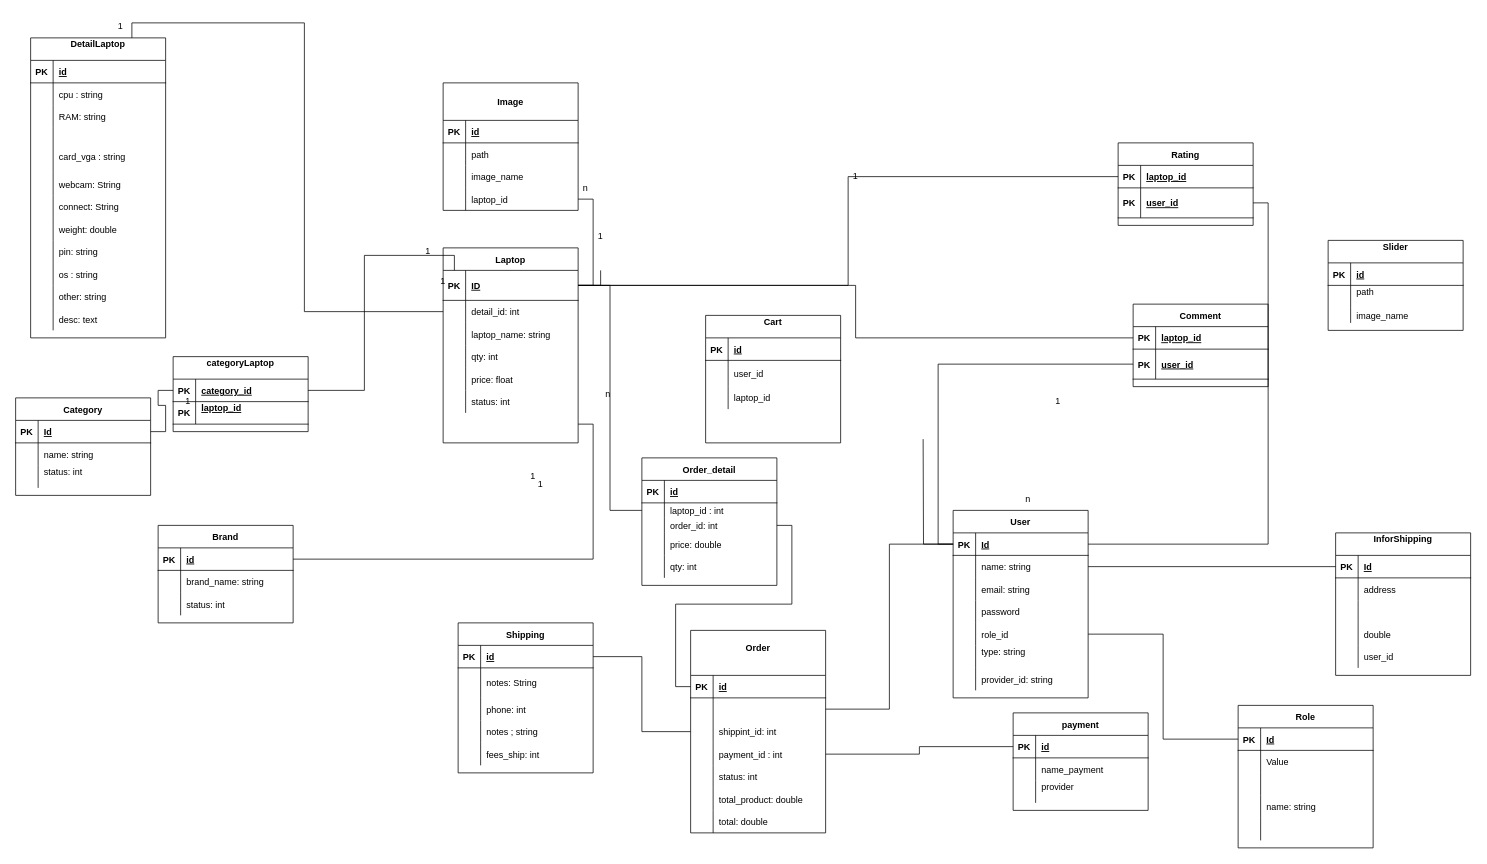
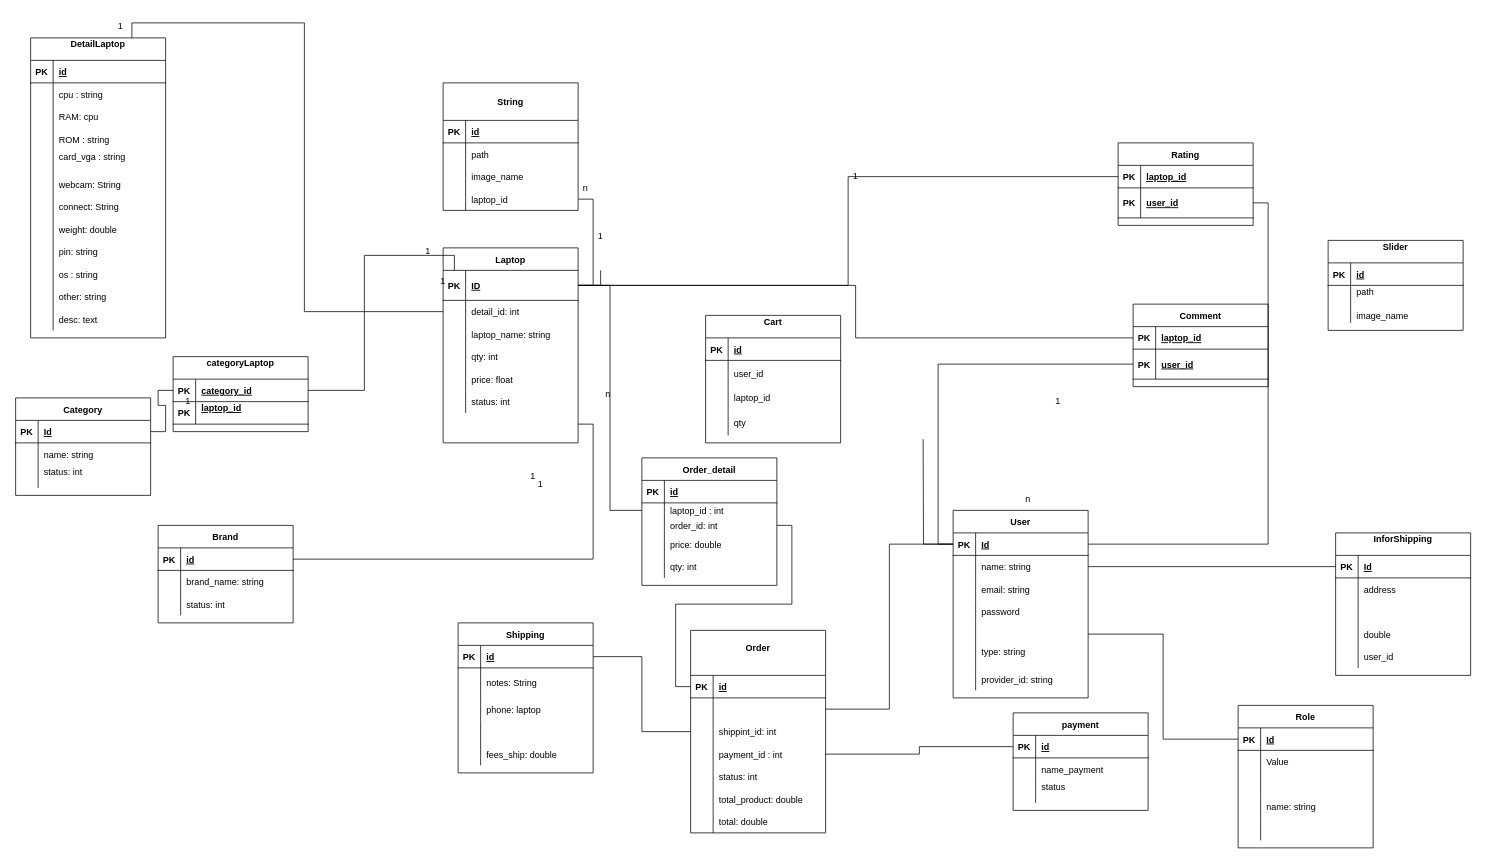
- <mxCell id="219" value="Image" style="shape=table;startSize=50;container=1;collapsible=1;childLayout=tableLayout;fixedRows=1;rowLines=0;fontStyle=1;align=center;resizeLast=1;" parent="1" vertex="1"><mxGeometry x="590" y="110" width="180" height="170" as="geometry" /></mxCell>
+ <mxCell id="219" value="String" style="shape=table;startSize=50;container=1;collapsible=1;childLayout=tableLayout;fixedRows=1;rowLines=0;fontStyle=1;align=center;resizeLast=1;" parent="1" vertex="1"><mxGeometry x="590" y="110" width="180" height="170" as="geometry" /></mxCell>
- <mxCell id="103" value="RAM: string" style="shape=partialRectangle;connectable=0;fillColor=none;top=0;left=0;bottom=0;right=0;align=left;spacingLeft=6;overflow=hidden;" parent="101" vertex="1"><mxGeometry x="30" width="150" height="30" as="geometry"><mxRectangle width="150" height="30" as="alternateBounds" /></mxGeometry></mxCell>
+ <mxCell id="103" value="RAM: cpu" style="shape=partialRectangle;connectable=0;fillColor=none;top=0;left=0;bottom=0;right=0;align=left;spacingLeft=6;overflow=hidden;" parent="101" vertex="1"><mxGeometry x="30" width="150" height="30" as="geometry"><mxRectangle width="150" height="30" as="alternateBounds" /></mxGeometry></mxCell>
+ <mxCell id="106" value="ROM : string" style="shape=partialRectangle;connectable=0;fillColor=none;top=0;left=0;bottom=0;right=0;align=left;spacingLeft=6;overflow=hidden;" parent="104" vertex="1"><mxGeometry x="30" width="150" height="30" as="geometry"><mxRectangle width="150" height="30" as="alternateBounds" /></mxGeometry></mxCell>
+ <mxCell id="52" value="qty" style="shape=partialRectangle;connectable=0;fillColor=none;top=0;left=0;bottom=0;right=0;align=left;spacingLeft=6;overflow=hidden;" parent="50" vertex="1"><mxGeometry x="30" width="150" height="35" as="geometry"><mxRectangle width="150" height="35" as="alternateBounds" /></mxGeometry></mxCell>
- <mxCell id="17" value="role_id" style="shape=partialRectangle;connectable=0;fillColor=none;top=0;left=0;bottom=0;right=0;align=left;spacingLeft=6;overflow=hidden;" parent="15" vertex="1"><mxGeometry x="30" width="150" height="30" as="geometry"><mxRectangle width="150" height="30" as="alternateBounds" /></mxGeometry></mxCell>
- <mxCell id="187" value="phone: int" style="shape=partialRectangle;connectable=0;fillColor=none;top=0;left=0;bottom=0;right=0;align=left;spacingLeft=6;overflow=hidden;" parent="185" vertex="1"><mxGeometry x="30" width="150" height="30" as="geometry"><mxRectangle width="150" height="30" as="alternateBounds" /></mxGeometry></mxCell>
+ <mxCell id="187" value="phone: laptop" style="shape=partialRectangle;connectable=0;fillColor=none;top=0;left=0;bottom=0;right=0;align=left;spacingLeft=6;overflow=hidden;" parent="185" vertex="1"><mxGeometry x="30" width="150" height="30" as="geometry"><mxRectangle width="150" height="30" as="alternateBounds" /></mxGeometry></mxCell>
- <mxCell id="190" value="notes ; string" style="shape=partialRectangle;connectable=0;fillColor=none;top=0;left=0;bottom=0;right=0;align=left;spacingLeft=6;overflow=hidden;" parent="188" vertex="1"><mxGeometry x="30" width="150" height="30" as="geometry"><mxRectangle width="150" height="30" as="alternateBounds" /></mxGeometry></mxCell>
- <mxCell id="193" value="fees_ship: int" style="shape=partialRectangle;connectable=0;fillColor=none;top=0;left=0;bottom=0;right=0;align=left;spacingLeft=6;overflow=hidden;" parent="191" vertex="1"><mxGeometry x="30" width="150" height="30" as="geometry"><mxRectangle width="150" height="30" as="alternateBounds" /></mxGeometry></mxCell>
+ <mxCell id="193" value="fees_ship: double" style="shape=partialRectangle;connectable=0;fillColor=none;top=0;left=0;bottom=0;right=0;align=left;spacingLeft=6;overflow=hidden;" parent="191" vertex="1"><mxGeometry x="30" width="150" height="30" as="geometry"><mxRectangle width="150" height="30" as="alternateBounds" /></mxGeometry></mxCell>
- <mxCell id="177" value="provider&#10;" style="shape=partialRectangle;connectable=0;fillColor=none;top=0;left=0;bottom=0;right=0;align=left;spacingLeft=6;overflow=hidden;" parent="175" vertex="1"><mxGeometry x="30" width="150" height="30" as="geometry"><mxRectangle width="150" height="30" as="alternateBounds" /></mxGeometry></mxCell>
+ <mxCell id="177" value="status&#10;" style="shape=partialRectangle;connectable=0;fillColor=none;top=0;left=0;bottom=0;right=0;align=left;spacingLeft=6;overflow=hidden;" parent="175" vertex="1"><mxGeometry x="30" width="150" height="30" as="geometry"><mxRectangle width="150" height="30" as="alternateBounds" /></mxGeometry></mxCell>
